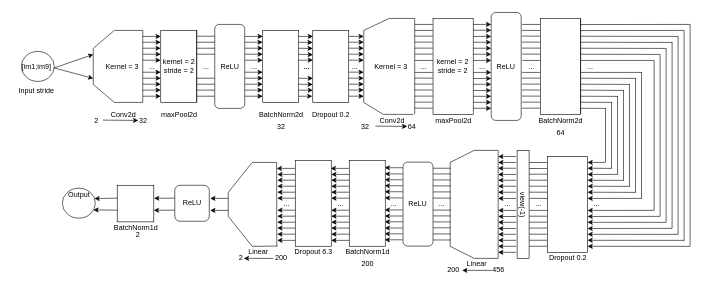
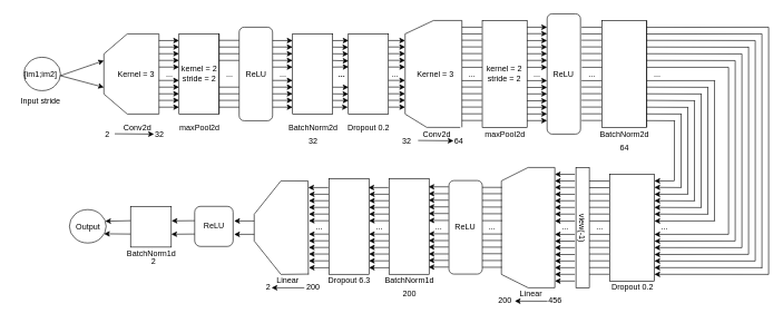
- <mxCell id="10" value="[im1;im9]" style="text;html=1;align=center;verticalAlign=middle;resizable=0;points=[];autosize=1;strokeColor=none;fillColor=none;" vertex="1" parent="1"><mxGeometry x="30" y="100" width="60" height="20" as="geometry" /></mxCell>
+ <mxCell id="10" value="[im1;im2]" style="text;html=1;align=center;verticalAlign=middle;resizable=0;points=[];autosize=1;strokeColor=none;fillColor=none;" vertex="1" parent="1"><mxGeometry x="30" y="100" width="60" height="20" as="geometry" /></mxCell>
- <mxCell id="299" value="Output" style="text;html=1;align=center;verticalAlign=middle;resizable=0;points=[];autosize=1;strokeColor=none;fillColor=none;" vertex="1" parent="1"><mxGeometry x="105.91" y="315.2" width="50" height="20" as="geometry" /></mxCell>
+ <mxCell id="299" value="Output" style="text;html=1;align=center;verticalAlign=middle;resizable=0;points=[];autosize=1;strokeColor=none;fillColor=none;" vertex="1" parent="1"><mxGeometry x="105.91" y="330.2" width="50" height="20" as="geometry" /></mxCell>
